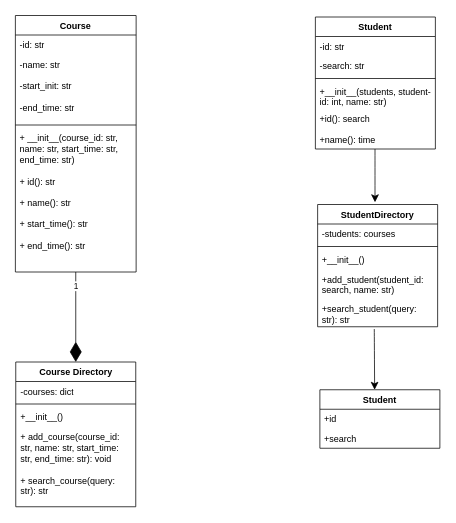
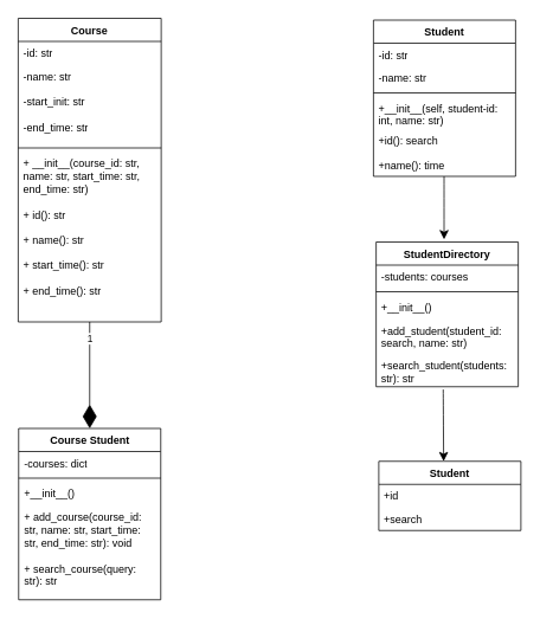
- <mxCell id="4" value="-search: str" style="text;strokeColor=none;fillColor=none;align=left;verticalAlign=top;spacingLeft=4;spacingRight=4;overflow=hidden;rotatable=0;points=[[0,0.5],[1,0.5]];portConstraint=eastwest;whiteSpace=wrap;html=1;" parent="2" vertex="1"><mxGeometry y="52" width="160" height="26" as="geometry" /></mxCell>
+ <mxCell id="4" value="-name: str" style="text;strokeColor=none;fillColor=none;align=left;verticalAlign=top;spacingLeft=4;spacingRight=4;overflow=hidden;rotatable=0;points=[[0,0.5],[1,0.5]];portConstraint=eastwest;whiteSpace=wrap;html=1;" parent="2" vertex="1"><mxGeometry y="52" width="160" height="26" as="geometry" /></mxCell>
- <mxCell id="6" value="+__init__(students, student-id: int, name: str)" style="text;strokeColor=none;fillColor=none;align=left;verticalAlign=top;spacingLeft=4;spacingRight=4;overflow=hidden;rotatable=0;points=[[0,0.5],[1,0.5]];portConstraint=eastwest;whiteSpace=wrap;html=1;" parent="2" vertex="1"><mxGeometry y="86" width="160" height="37" as="geometry" /></mxCell>
+ <mxCell id="6" value="+__init__(self, student-id: int, name: str)" style="text;strokeColor=none;fillColor=none;align=left;verticalAlign=top;spacingLeft=4;spacingRight=4;overflow=hidden;rotatable=0;points=[[0,0.5],[1,0.5]];portConstraint=eastwest;whiteSpace=wrap;html=1;" parent="2" vertex="1"><mxGeometry y="86" width="160" height="37" as="geometry" /></mxCell>
- <mxCell id="15" value="+search_student(query: str): str" style="text;strokeColor=none;fillColor=none;align=left;verticalAlign=top;spacingLeft=4;spacingRight=4;overflow=hidden;rotatable=0;points=[[0,0.5],[1,0.5]];portConstraint=eastwest;whiteSpace=wrap;html=1;" parent="10" vertex="1"><mxGeometry y="126" width="160" height="37" as="geometry" /></mxCell>
+ <mxCell id="15" value="+search_student(students: str): str" style="text;strokeColor=none;fillColor=none;align=left;verticalAlign=top;spacingLeft=4;spacingRight=4;overflow=hidden;rotatable=0;points=[[0,0.5],[1,0.5]];portConstraint=eastwest;whiteSpace=wrap;html=1;" parent="10" vertex="1"><mxGeometry y="126" width="160" height="37" as="geometry" /></mxCell>
- <mxCell id="25" value="Course Directory" style="swimlane;fontStyle=1;align=center;verticalAlign=top;childLayout=stackLayout;horizontal=1;startSize=26;horizontalStack=0;resizeParent=1;resizeParentMax=0;resizeLast=0;collapsible=1;marginBottom=0;whiteSpace=wrap;html=1;" vertex="1" parent="1"><mxGeometry x="20.5" y="482" width="160" height="193" as="geometry" /></mxCell>
+ <mxCell id="25" value="Course Student" style="swimlane;fontStyle=1;align=center;verticalAlign=top;childLayout=stackLayout;horizontal=1;startSize=26;horizontalStack=0;resizeParent=1;resizeParentMax=0;resizeLast=0;collapsible=1;marginBottom=0;whiteSpace=wrap;html=1;" vertex="1" parent="1"><mxGeometry x="20.5" y="482" width="160" height="193" as="geometry" /></mxCell>
